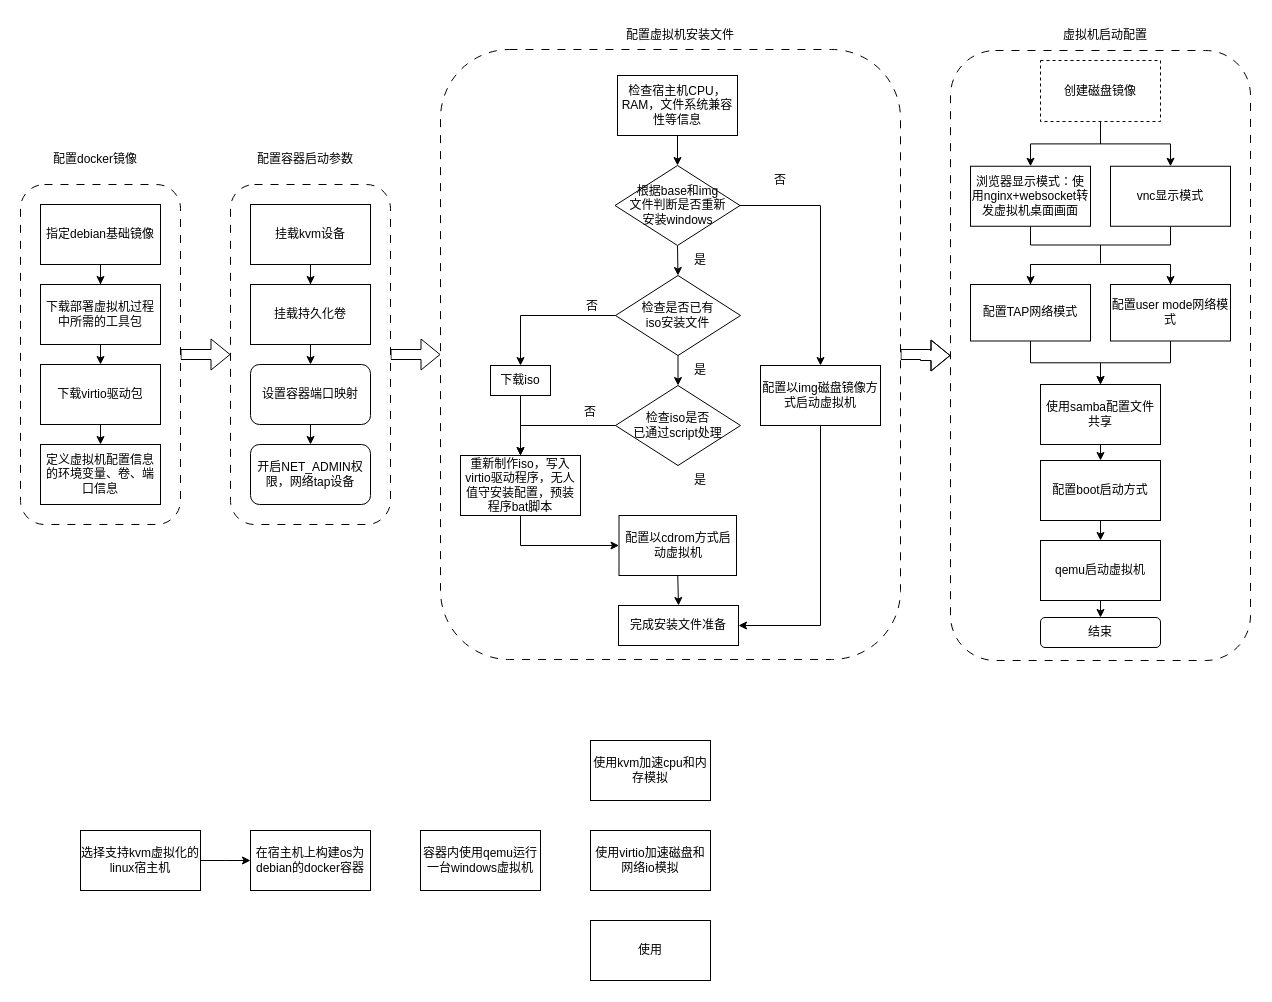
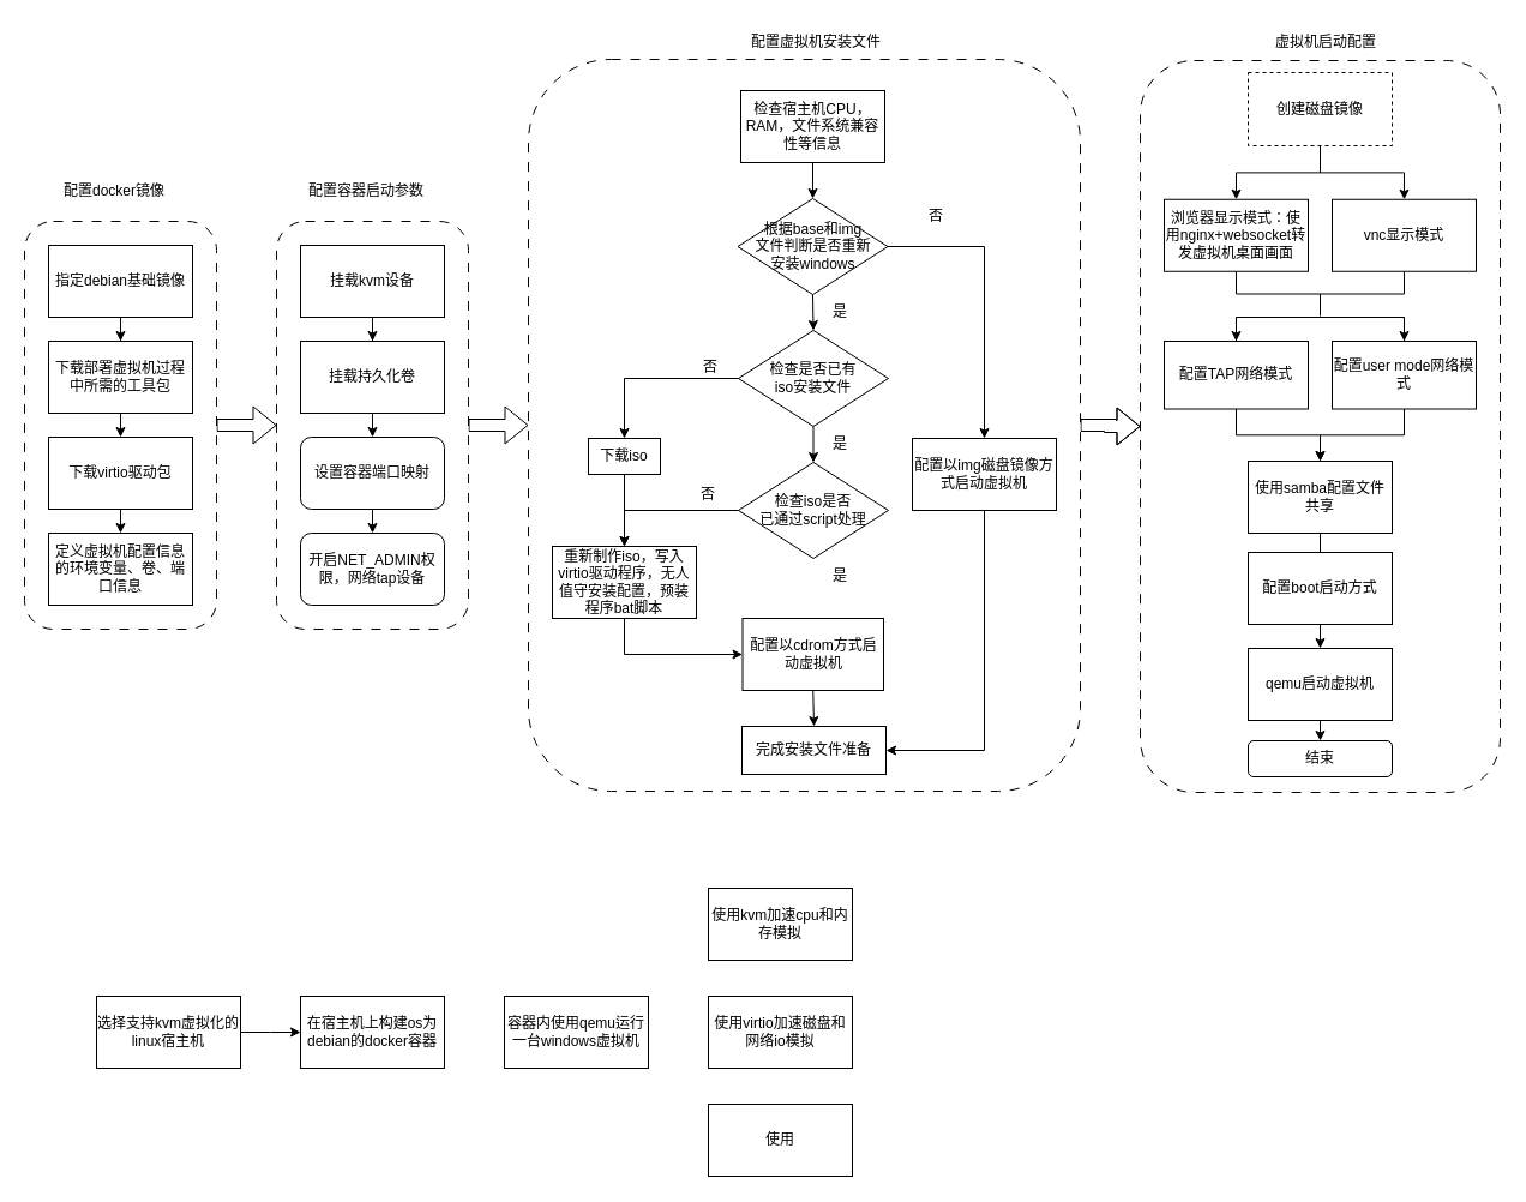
- <mxCell id="65" style="edgeStyle=orthogonalEdgeStyle;rounded=0;orthogonalLoop=1;jettySize=auto;html=1;exitX=0.5;exitY=1;exitDx=0;exitDy=0;entryX=0.5;entryY=0;entryDx=0;entryDy=0;" edge="1" parent="1" source="66" target="68"><mxGeometry relative="1" as="geometry" /></mxCell>
+ <mxCell id="65" style="edgeStyle=orthogonalEdgeStyle;rounded=0;orthogonalLoop=1;jettySize=auto;html=1;exitX=0.5;exitY=1;exitDx=0;exitDy=0;entryX=0.5;entryY=0;entryDx=0;entryDy=0;endArrow=none;" edge="1" parent="1" source="66" target="68"><mxGeometry relative="1" as="geometry" /></mxCell>
